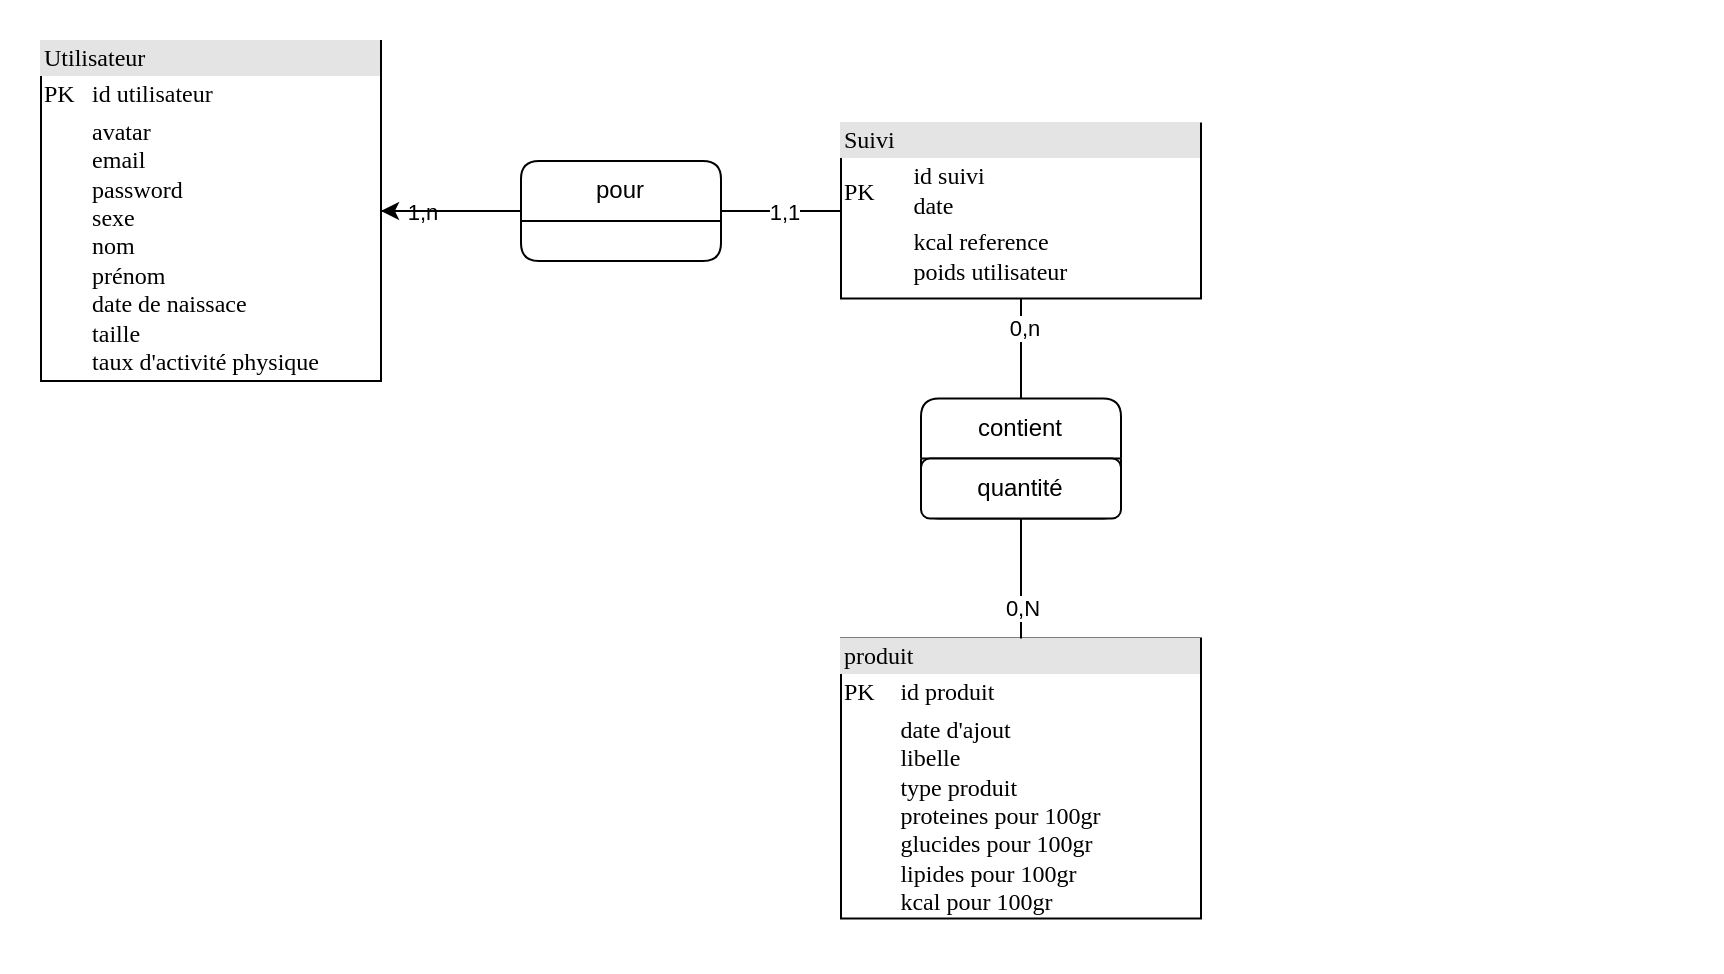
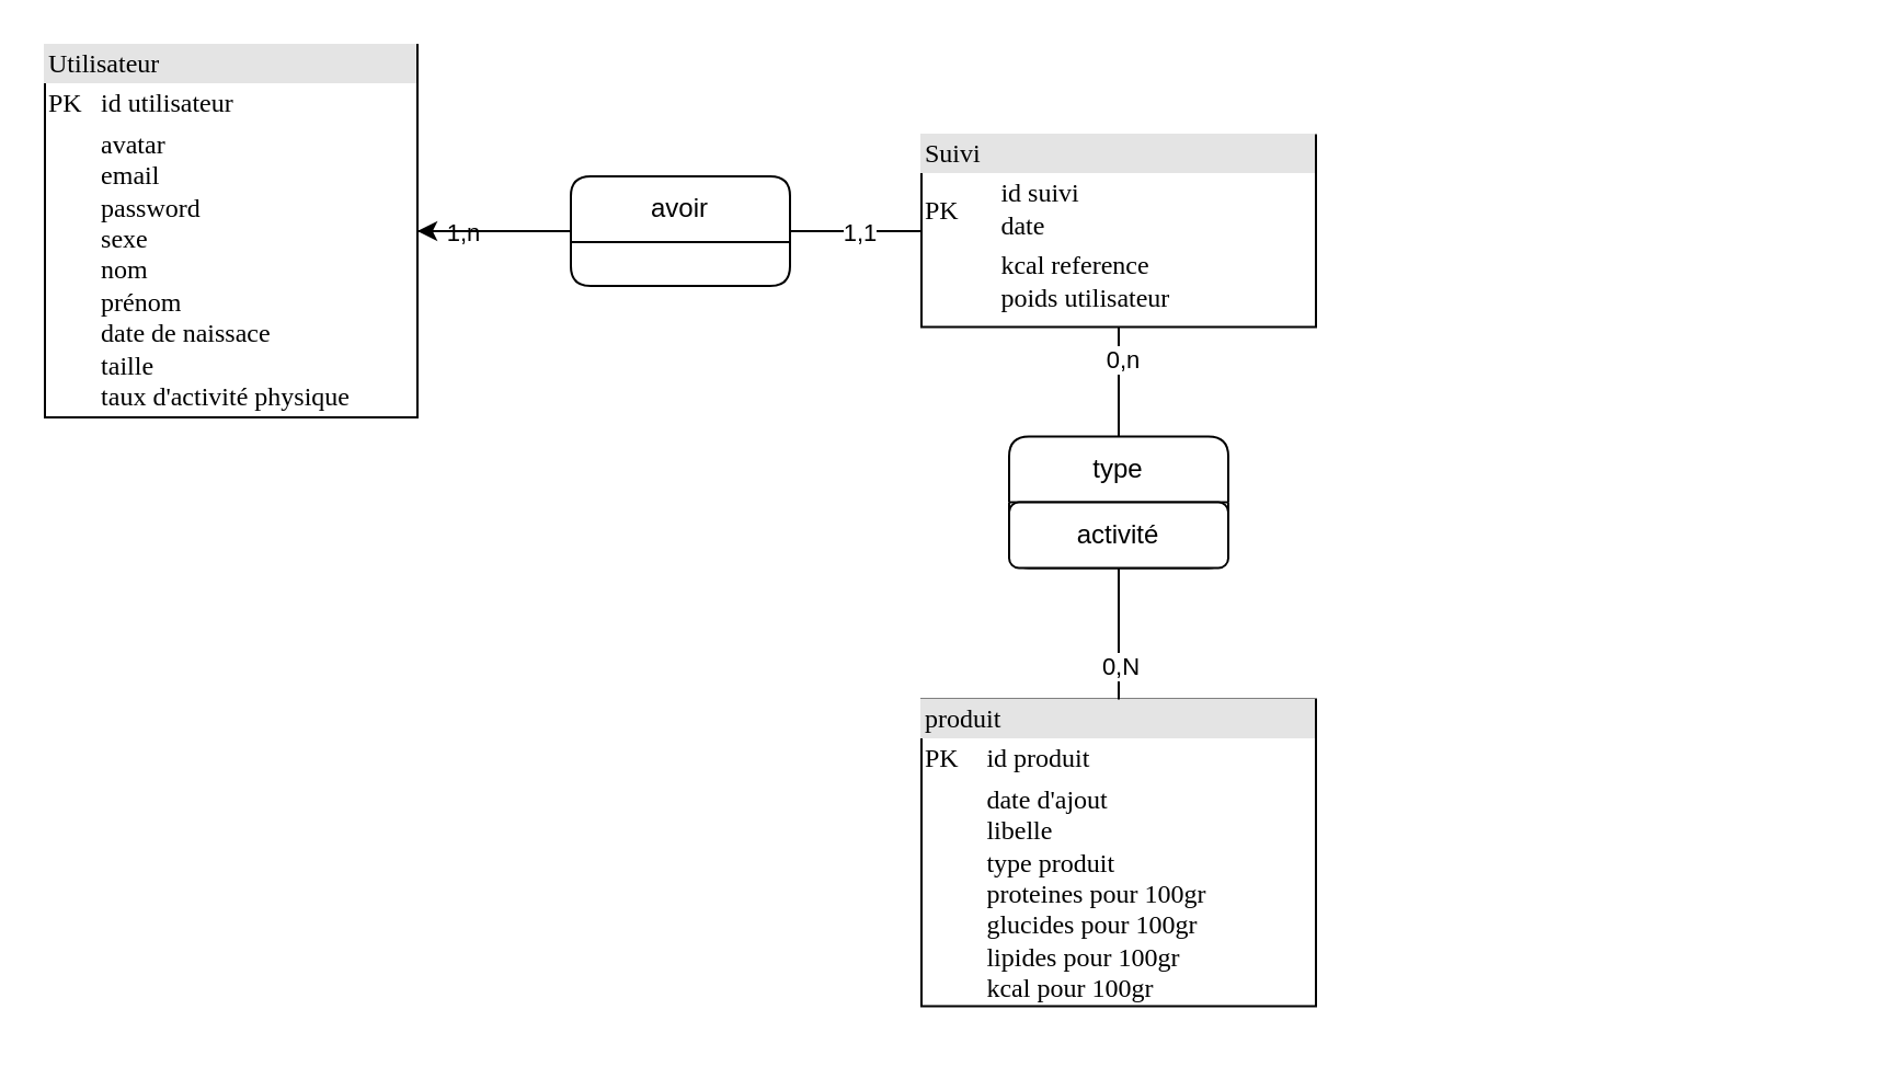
- <mxCell id="18" value="pour" style="swimlane;fontStyle=0;childLayout=stackLayout;horizontal=1;startSize=30;horizontalStack=0;resizeParent=1;resizeParentMax=0;resizeLast=0;collapsible=1;marginBottom=0;whiteSpace=wrap;html=1;rounded=1;arcSize=10;fillColor=default;" vertex="1" parent="1"><mxGeometry x="260" y="80" width="100" height="50" as="geometry" /></mxCell>
+ <mxCell id="18" value="avoir" style="swimlane;fontStyle=0;childLayout=stackLayout;horizontal=1;startSize=30;horizontalStack=0;resizeParent=1;resizeParentMax=0;resizeLast=0;collapsible=1;marginBottom=0;whiteSpace=wrap;html=1;rounded=1;arcSize=10;fillColor=default;" vertex="1" parent="1"><mxGeometry x="260" y="80" width="100" height="50" as="geometry" /></mxCell>
- <mxCell id="15" value="contient" style="swimlane;fontStyle=0;childLayout=stackLayout;horizontal=1;startSize=30;horizontalStack=0;resizeParent=1;resizeParentMax=0;resizeLast=0;collapsible=1;marginBottom=0;whiteSpace=wrap;html=1;rounded=1;arcSize=10;fillColor=default;" vertex="1" parent="1"><mxGeometry x="460" y="198.75" width="100" height="60" as="geometry" /></mxCell>
+ <mxCell id="15" value="type" style="swimlane;fontStyle=0;childLayout=stackLayout;horizontal=1;startSize=30;horizontalStack=0;resizeParent=1;resizeParentMax=0;resizeLast=0;collapsible=1;marginBottom=0;whiteSpace=wrap;html=1;rounded=1;arcSize=10;fillColor=default;" vertex="1" parent="1"><mxGeometry x="460" y="198.75" width="100" height="60" as="geometry" /></mxCell>
- <mxCell id="16" value="quantité" style="text;strokeColor=default;fillColor=default;align=center;verticalAlign=middle;spacingLeft=4;spacingRight=4;overflow=hidden;points=[[0,0.5],[1,0.5]];portConstraint=eastwest;rotatable=0;whiteSpace=wrap;html=1;rounded=1;glass=0;shadow=0;imageAspect=1;" vertex="1" parent="15"><mxGeometry y="30" width="100" height="30" as="geometry" /></mxCell>
+ <mxCell id="16" value="activité" style="text;strokeColor=default;fillColor=default;align=center;verticalAlign=middle;spacingLeft=4;spacingRight=4;overflow=hidden;points=[[0,0.5],[1,0.5]];portConstraint=eastwest;rotatable=0;whiteSpace=wrap;html=1;rounded=1;glass=0;shadow=0;imageAspect=1;" vertex="1" parent="15"><mxGeometry y="30" width="100" height="30" as="geometry" /></mxCell>
